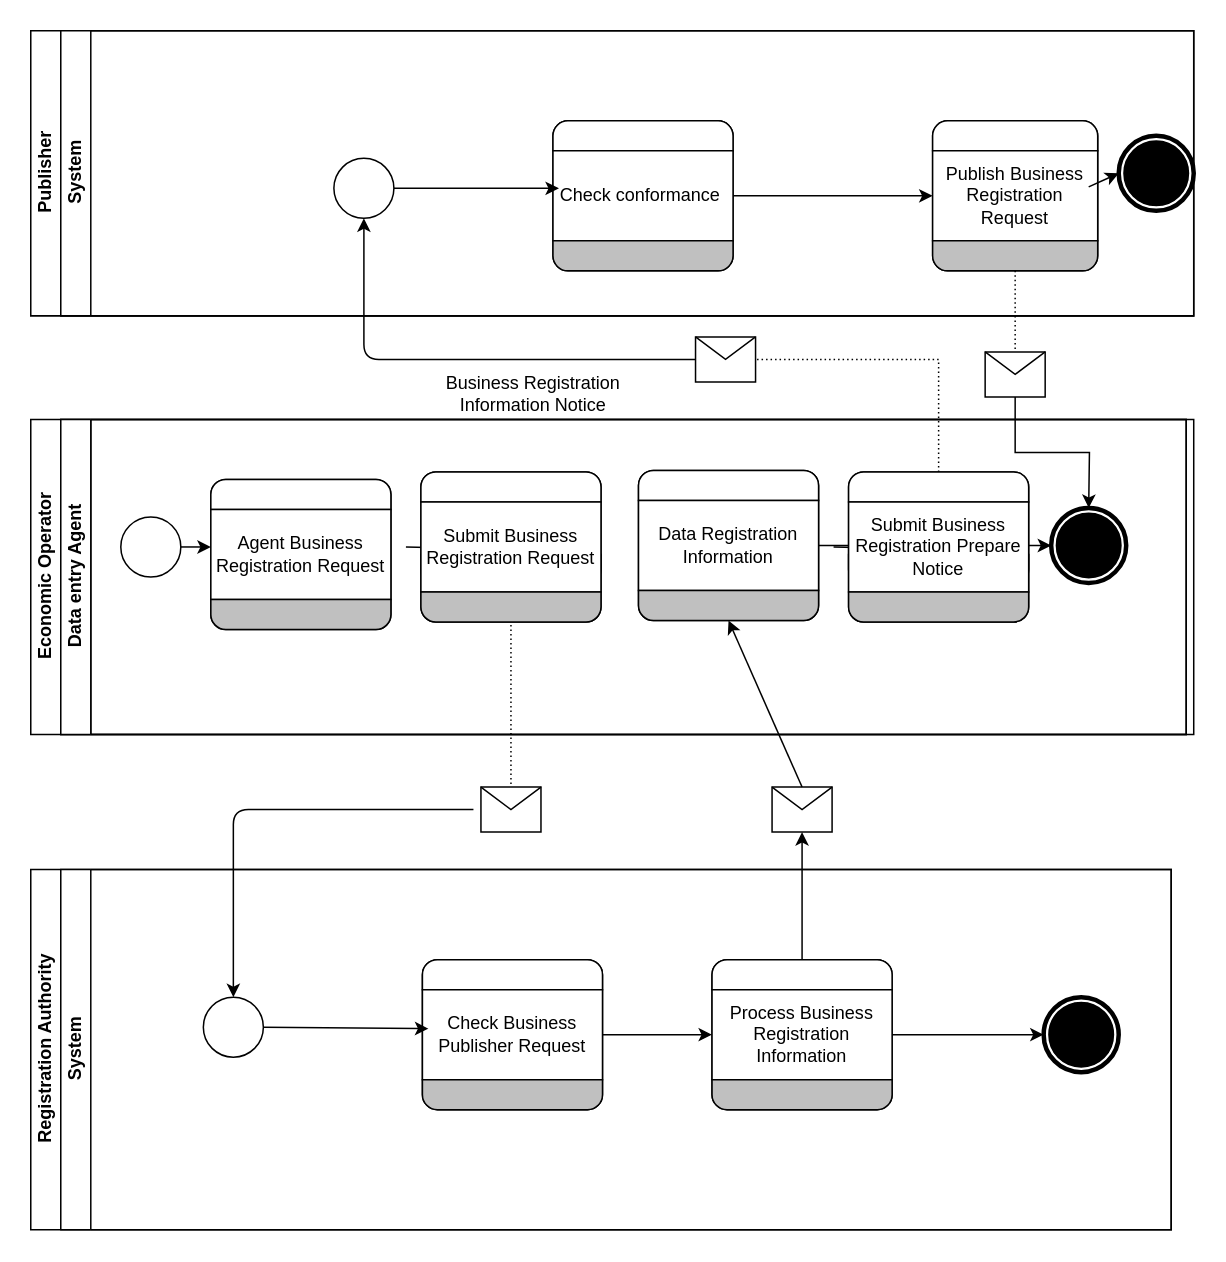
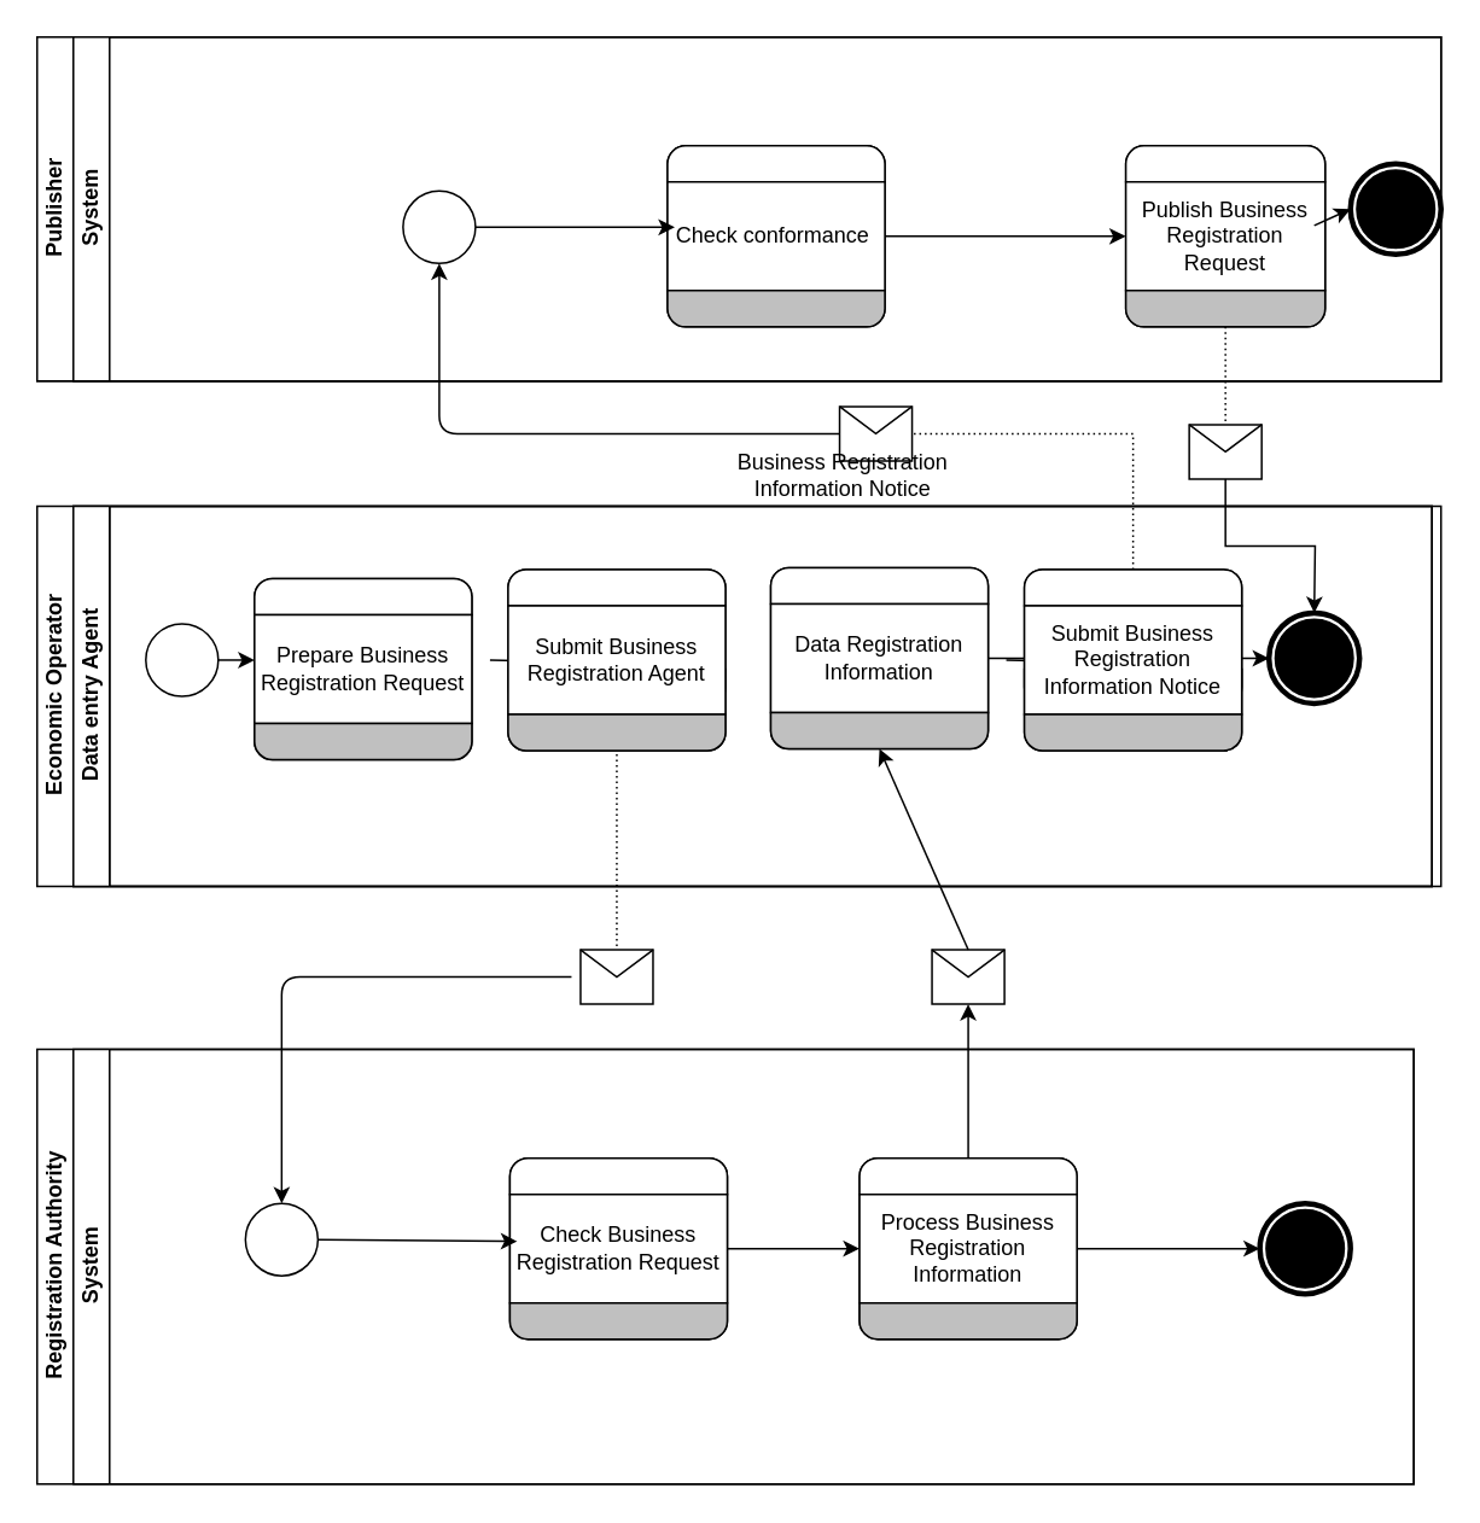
- <mxCell id="64" value="Business Registration Information Notice" style="text;html=1;strokeColor=none;fillColor=none;align=center;verticalAlign=middle;whiteSpace=wrap;rounded=0;" vertex="1" parent="1"><mxGeometry x="275" y="254" width="160" height="15" as="geometry" /></mxCell>
+ <mxCell id="64" value="Business Registration Information Notice" style="text;html=1;strokeColor=none;fillColor=none;align=center;verticalAlign=middle;whiteSpace=wrap;rounded=0;" vertex="1" parent="1"><mxGeometry x="385" y="254" width="160" height="15" as="geometry" /></mxCell>
- <mxCell id="37" value="Submit Business Registration Request" style="shape=mxgraph.bpmn.task;part=1;taskMarker=abstract;connectable=0;whiteSpace=wrap;" parent="35" vertex="1"><mxGeometry y="20" width="120" height="60" as="geometry" /></mxCell>
+ <mxCell id="37" value="Submit Business Registration Agent" style="shape=mxgraph.bpmn.task;part=1;taskMarker=abstract;connectable=0;whiteSpace=wrap;" parent="35" vertex="1"><mxGeometry y="20" width="120" height="60" as="geometry" /></mxCell>
- <mxCell id="70" value="Submit Business Registration Prepare Notice" style="shape=mxgraph.bpmn.task;part=1;taskMarker=abstract;connectable=0;whiteSpace=wrap;" vertex="1" parent="68"><mxGeometry y="20" width="120" height="60" as="geometry" /></mxCell>
+ <mxCell id="70" value="Submit Business Registration Information Notice" style="shape=mxgraph.bpmn.task;part=1;taskMarker=abstract;connectable=0;whiteSpace=wrap;" vertex="1" parent="68"><mxGeometry y="20" width="120" height="60" as="geometry" /></mxCell>
- <mxCell id="8" value="Agent Business Registration Request" style="shape=mxgraph.bpmn.task;part=1;taskMarker=abstract;connectable=0;whiteSpace=wrap;" parent="6" vertex="1"><mxGeometry y="20" width="120" height="60" as="geometry" /></mxCell>
+ <mxCell id="8" value="Prepare Business Registration Request" style="shape=mxgraph.bpmn.task;part=1;taskMarker=abstract;connectable=0;whiteSpace=wrap;" parent="6" vertex="1"><mxGeometry y="20" width="120" height="60" as="geometry" /></mxCell>
- <mxCell id="19" value="Check Business Publisher Request" style="shape=mxgraph.bpmn.task;part=1;taskMarker=abstract;connectable=0;whiteSpace=wrap;" parent="17" vertex="1"><mxGeometry y="20" width="120" height="60" as="geometry" /></mxCell>
+ <mxCell id="19" value="Check Business Registration Request" style="shape=mxgraph.bpmn.task;part=1;taskMarker=abstract;connectable=0;whiteSpace=wrap;" parent="17" vertex="1"><mxGeometry y="20" width="120" height="60" as="geometry" /></mxCell>
